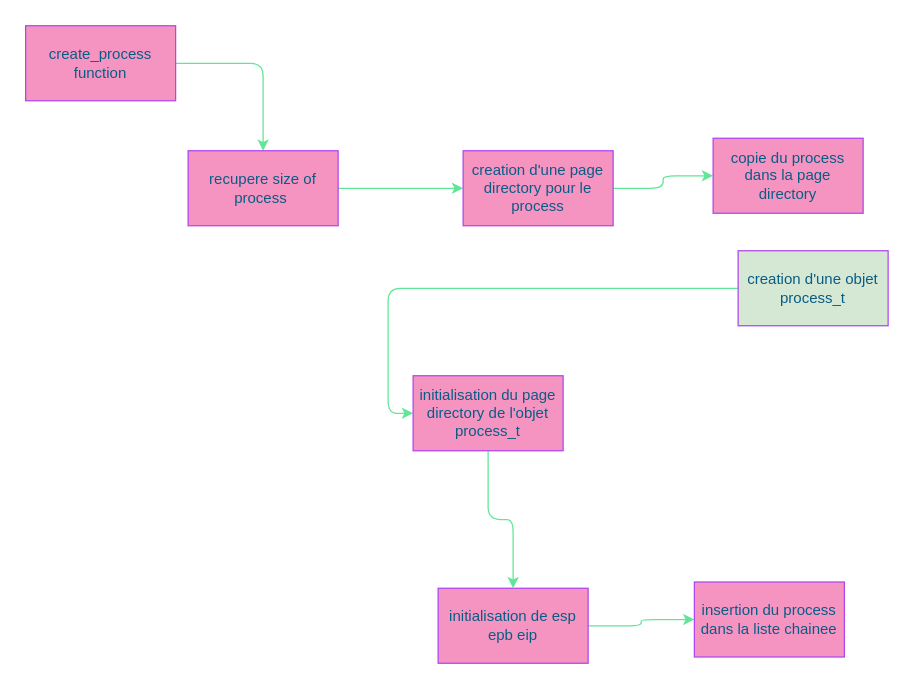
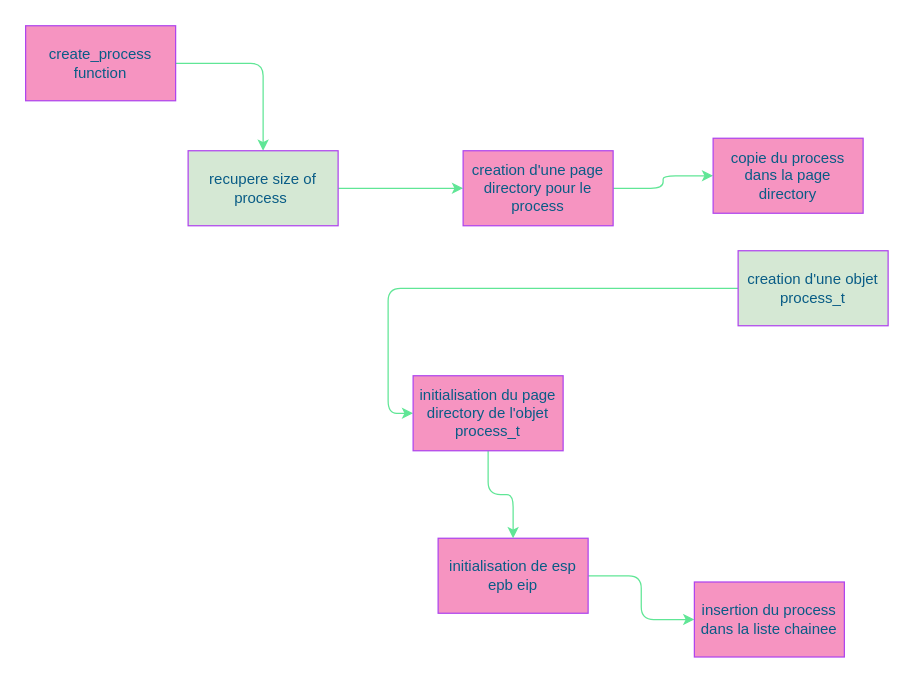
- <mxCell id="9" value="recupere size of process&amp;nbsp;" style="whiteSpace=wrap;html=1;rounded=0;sketch=0;strokeColor=#AF45ED;fillColor=#F694C1;fontColor=#095C86;" vertex="1" parent="1"><mxGeometry x="150" y="120" width="120" height="60" as="geometry" /></mxCell>
+ <mxCell id="9" value="recupere size of process&amp;nbsp;" style="whiteSpace=wrap;html=1;rounded=0;sketch=0;strokeColor=#AF45ED;fillColor=#d5e8d4;fontColor=#095C86;" vertex="1" parent="1"><mxGeometry x="150" y="120" width="120" height="60" as="geometry" /></mxCell>
- <mxCell id="7" value="initialisation de esp epb eip" style="whiteSpace=wrap;html=1;rounded=0;sketch=0;strokeColor=#AF45ED;fillColor=#F694C1;fontColor=#095C86;" vertex="1" parent="1"><mxGeometry x="350" y="470" width="120" height="60" as="geometry" /></mxCell>
+ <mxCell id="7" value="initialisation de esp epb eip" style="whiteSpace=wrap;html=1;rounded=0;sketch=0;strokeColor=#AF45ED;fillColor=#F694C1;fontColor=#095C86;" vertex="1" parent="1"><mxGeometry x="350" y="430" width="120" height="60" as="geometry" /></mxCell>
